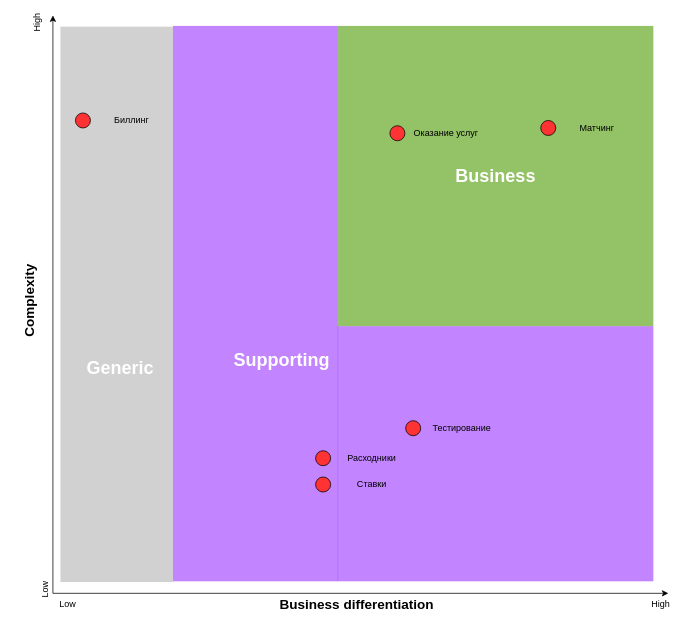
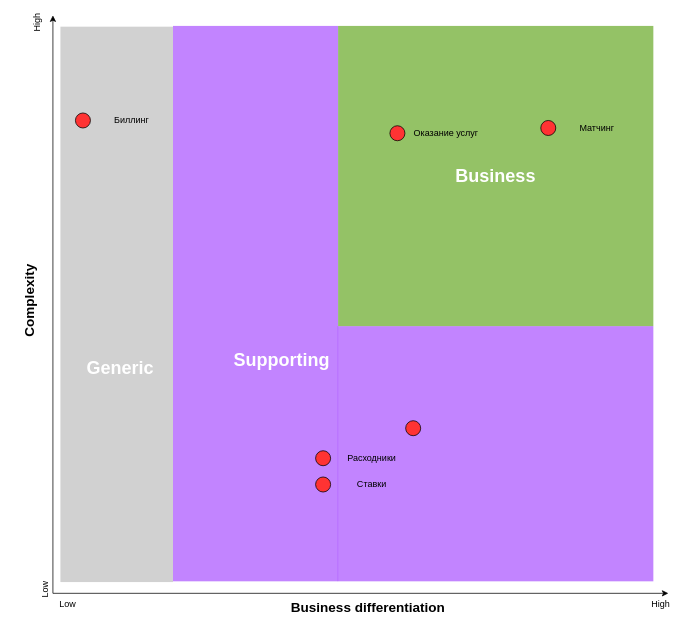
- <mxCell id="34" value="Тестирование" style="text;html=1;strokeColor=none;fillColor=none;align=center;verticalAlign=middle;whiteSpace=wrap;rounded=0;" vertex="1" parent="32"><mxGeometry x="20" width="110" height="20" as="geometry" /></mxCell>
- <mxCell id="8" value="&lt;h2&gt;Business differentiation&lt;/h2&gt;" style="text;html=1;strokeColor=none;fillColor=none;align=center;verticalAlign=middle;whiteSpace=wrap;rounded=0;" parent="2" vertex="1"><mxGeometry x="315.5" y="775" width="260" height="20" as="geometry" /></mxCell>
+ <mxCell id="8" value="&lt;h2&gt;Business differentiation&lt;/h2&gt;" style="text;html=1;strokeColor=none;fillColor=none;align=center;verticalAlign=middle;whiteSpace=wrap;rounded=0;" parent="2" vertex="1"><mxGeometry x="330.5" y="780" width="260" height="20" as="geometry" /></mxCell>
